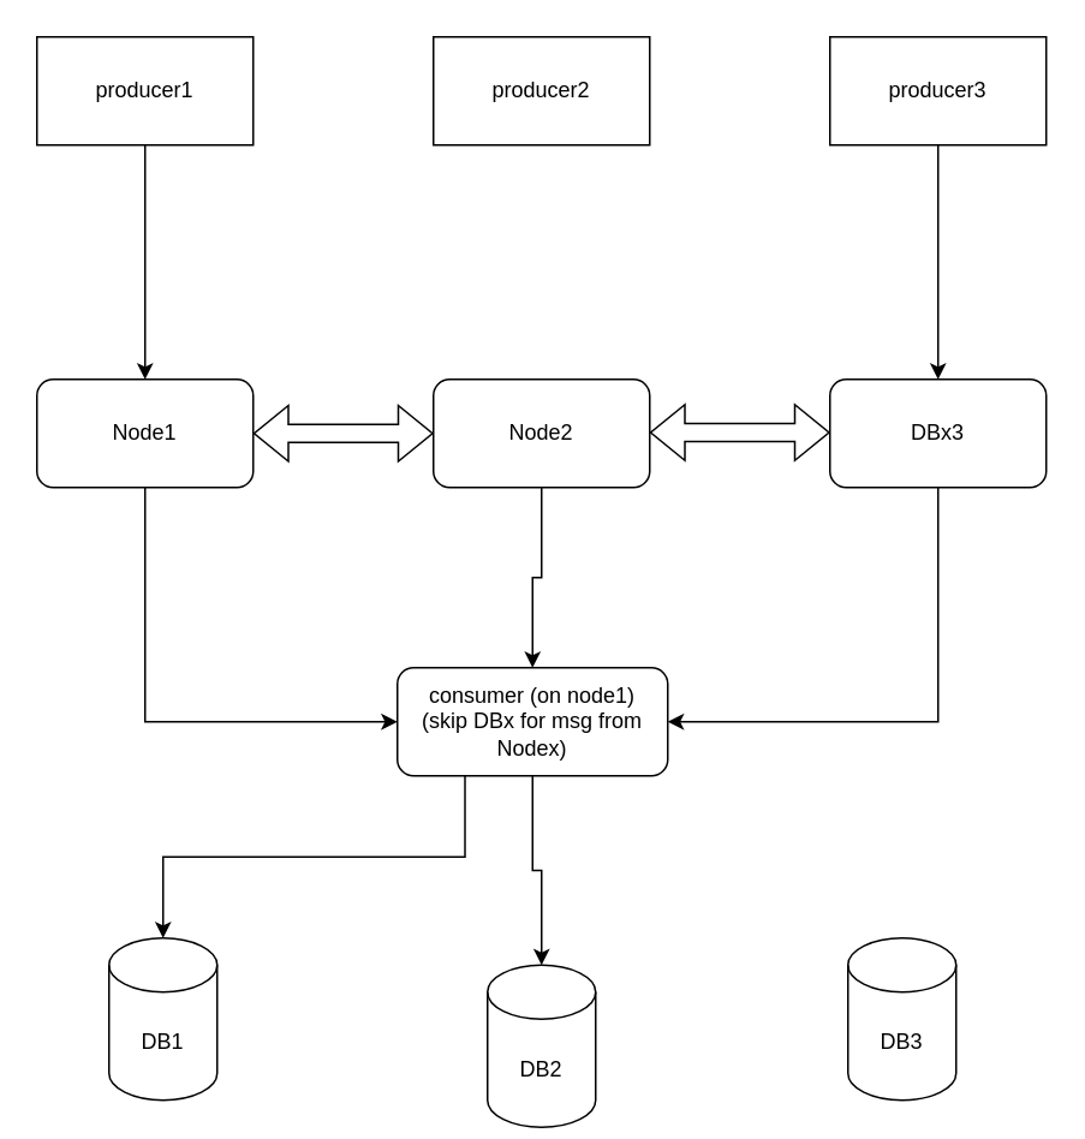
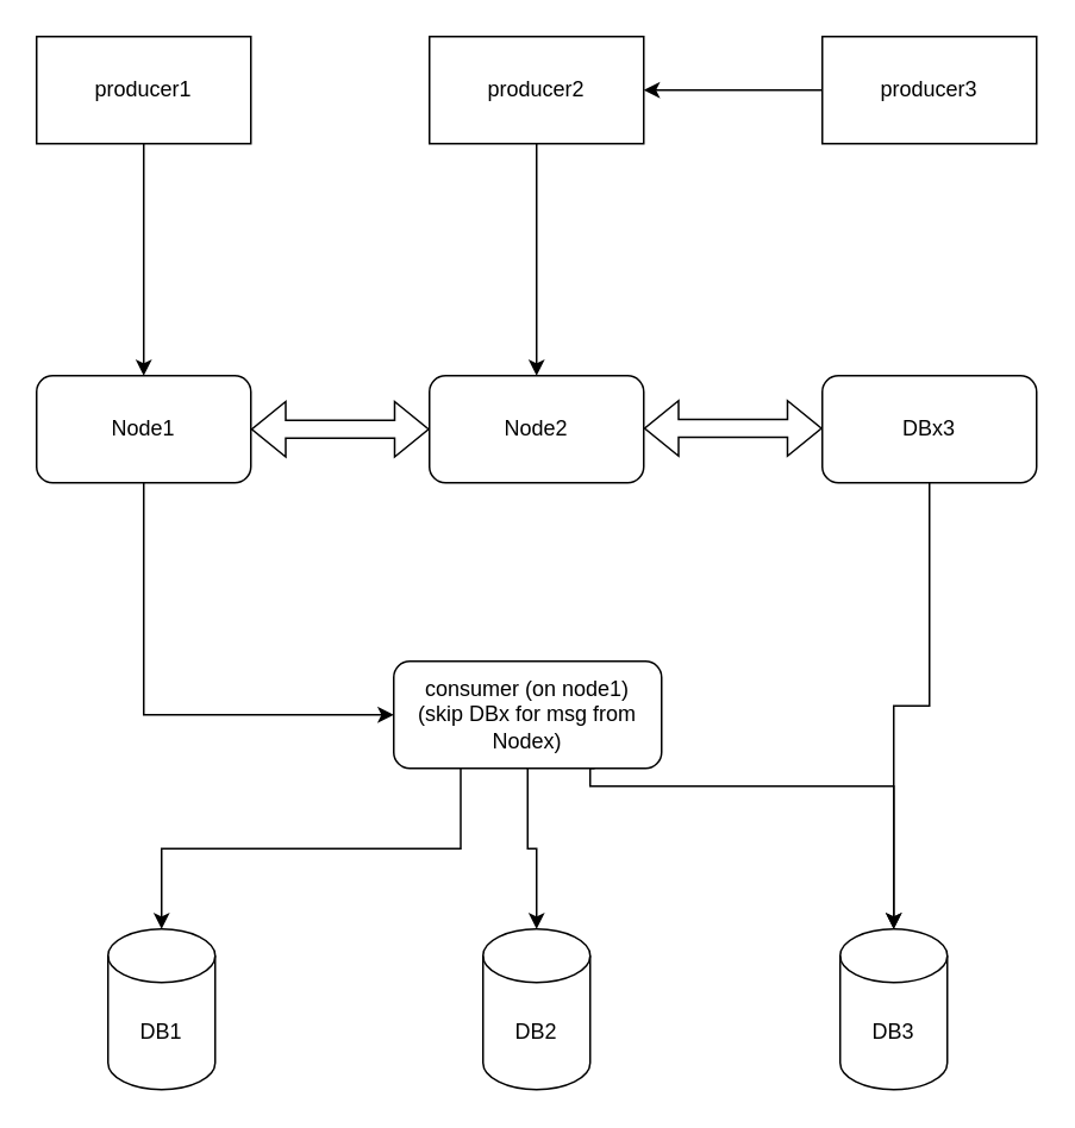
+ <mxCell id="15" style="edgeStyle=orthogonalEdgeStyle;rounded=0;orthogonalLoop=1;jettySize=auto;html=1;entryX=0.5;entryY=0;entryDx=0;entryDy=0;" edge="1" parent="1" source="16" target="5"><mxGeometry relative="1" as="geometry" /></mxCell>
- <mxCell id="8" style="edgeStyle=orthogonalEdgeStyle;rounded=0;orthogonalLoop=1;jettySize=auto;html=1;entryX=0.5;entryY=0;entryDx=0;entryDy=0;" edge="1" parent="1" source="9" target="7"><mxGeometry relative="1" as="geometry" /></mxCell>
+ <mxCell id="8" style="edgeStyle=orthogonalEdgeStyle;rounded=0;orthogonalLoop=1;jettySize=auto;html=1;" edge="1" parent="1" source="9" target="16"><mxGeometry relative="1" as="geometry" /></mxCell>
- <mxCell id="4" style="edgeStyle=orthogonalEdgeStyle;rounded=0;orthogonalLoop=1;jettySize=auto;html=1;entryX=0.5;entryY=0;entryDx=0;entryDy=0;" edge="1" parent="1" source="5" target="12"><mxGeometry relative="1" as="geometry" /></mxCell>
- <mxCell id="6" style="edgeStyle=orthogonalEdgeStyle;rounded=0;orthogonalLoop=1;jettySize=auto;html=1;entryX=1;entryY=0.5;entryDx=0;entryDy=0;exitX=0.5;exitY=1;exitDx=0;exitDy=0;" edge="1" parent="1" source="7" target="12"><mxGeometry relative="1" as="geometry" /></mxCell>
+ <mxCell id="6" style="edgeStyle=orthogonalEdgeStyle;rounded=0;orthogonalLoop=1;jettySize=auto;html=1;exitX=0.5;exitY=1;exitDx=0;exitDy=0;" edge="1" parent="1" source="7" target="21"><mxGeometry relative="1" as="geometry" /></mxCell>
+ <mxCell id="11" style="edgeStyle=orthogonalEdgeStyle;rounded=0;orthogonalLoop=1;jettySize=auto;html=1;exitX=0.75;exitY=1;exitDx=0;exitDy=0;entryX=0.5;entryY=0;entryDx=0;entryDy=0;entryPerimeter=0;" edge="1" parent="1" source="12" target="21"><mxGeometry relative="1" as="geometry"><mxPoint x="330" y="440" as="sourcePoint" /><mxPoint x="500" y="500" as="targetPoint" /><Array as="points"><mxPoint x="330" y="440" /><mxPoint x="500" y="440" /></Array></mxGeometry></mxCell>
- <mxCell id="20" value="DB2" style="shape=cylinder3;whiteSpace=wrap;html=1;boundedLbl=1;backgroundOutline=1;size=15;" vertex="1" parent="1"><mxGeometry x="270" y="535" width="60" height="90" as="geometry" /></mxCell>
+ <mxCell id="20" value="DB2" style="shape=cylinder3;whiteSpace=wrap;html=1;boundedLbl=1;backgroundOutline=1;size=15;" vertex="1" parent="1"><mxGeometry x="270" y="520" width="60" height="90" as="geometry" /></mxCell>
